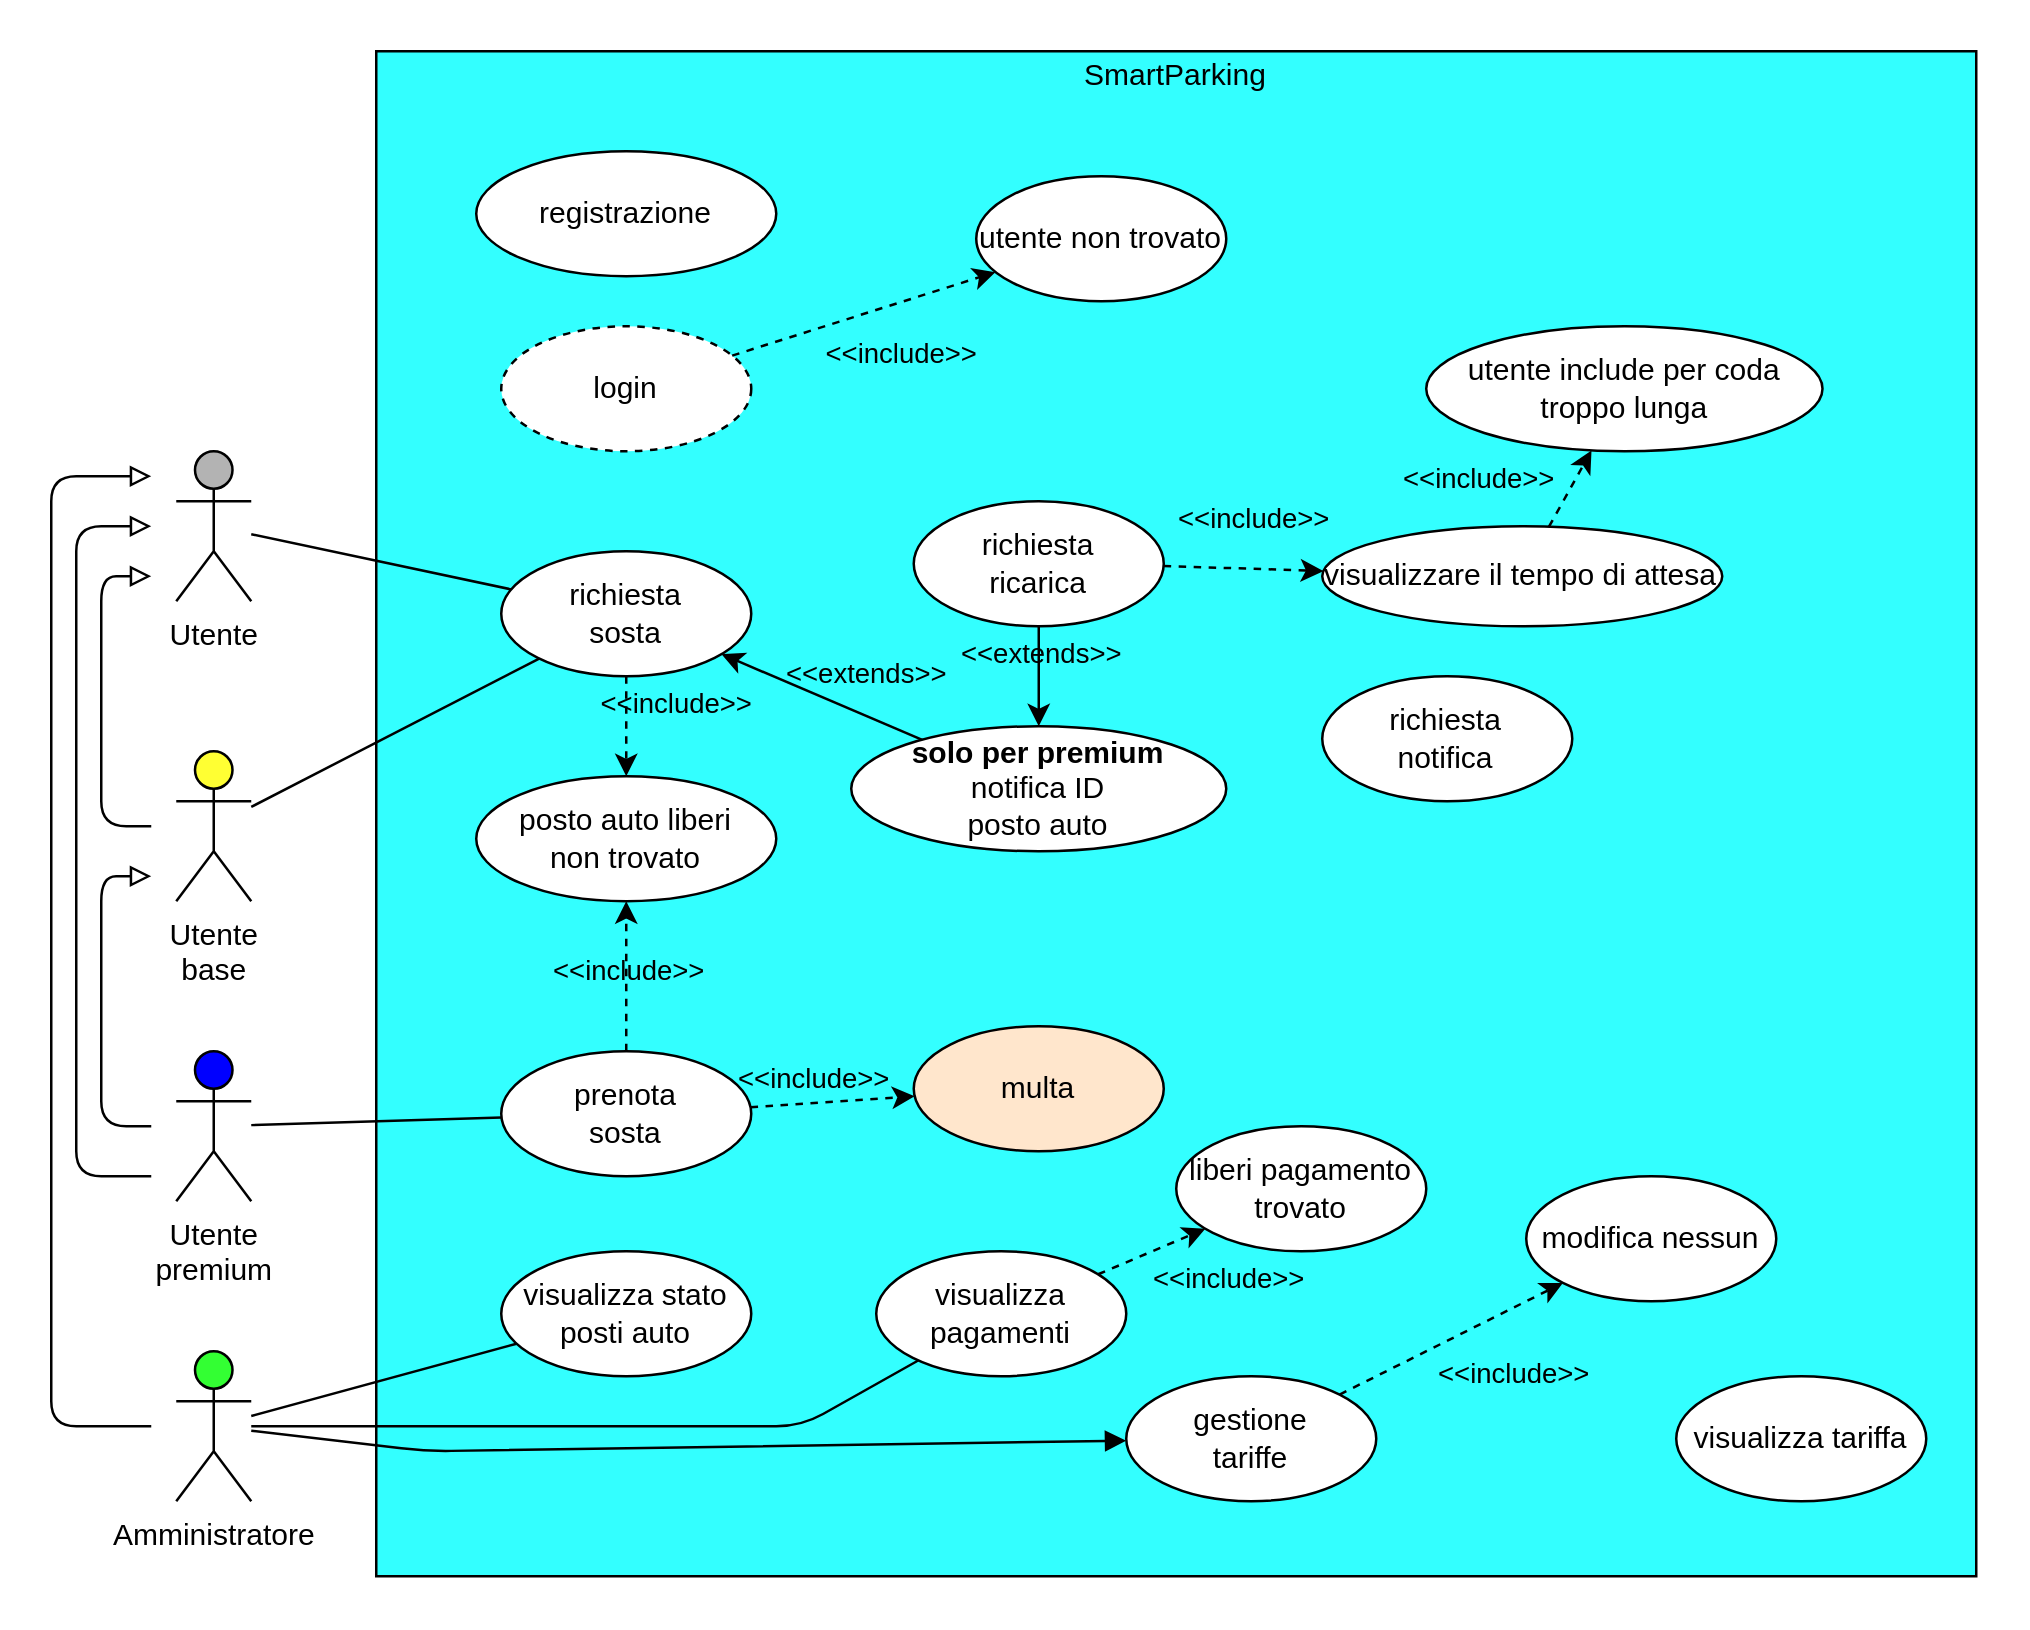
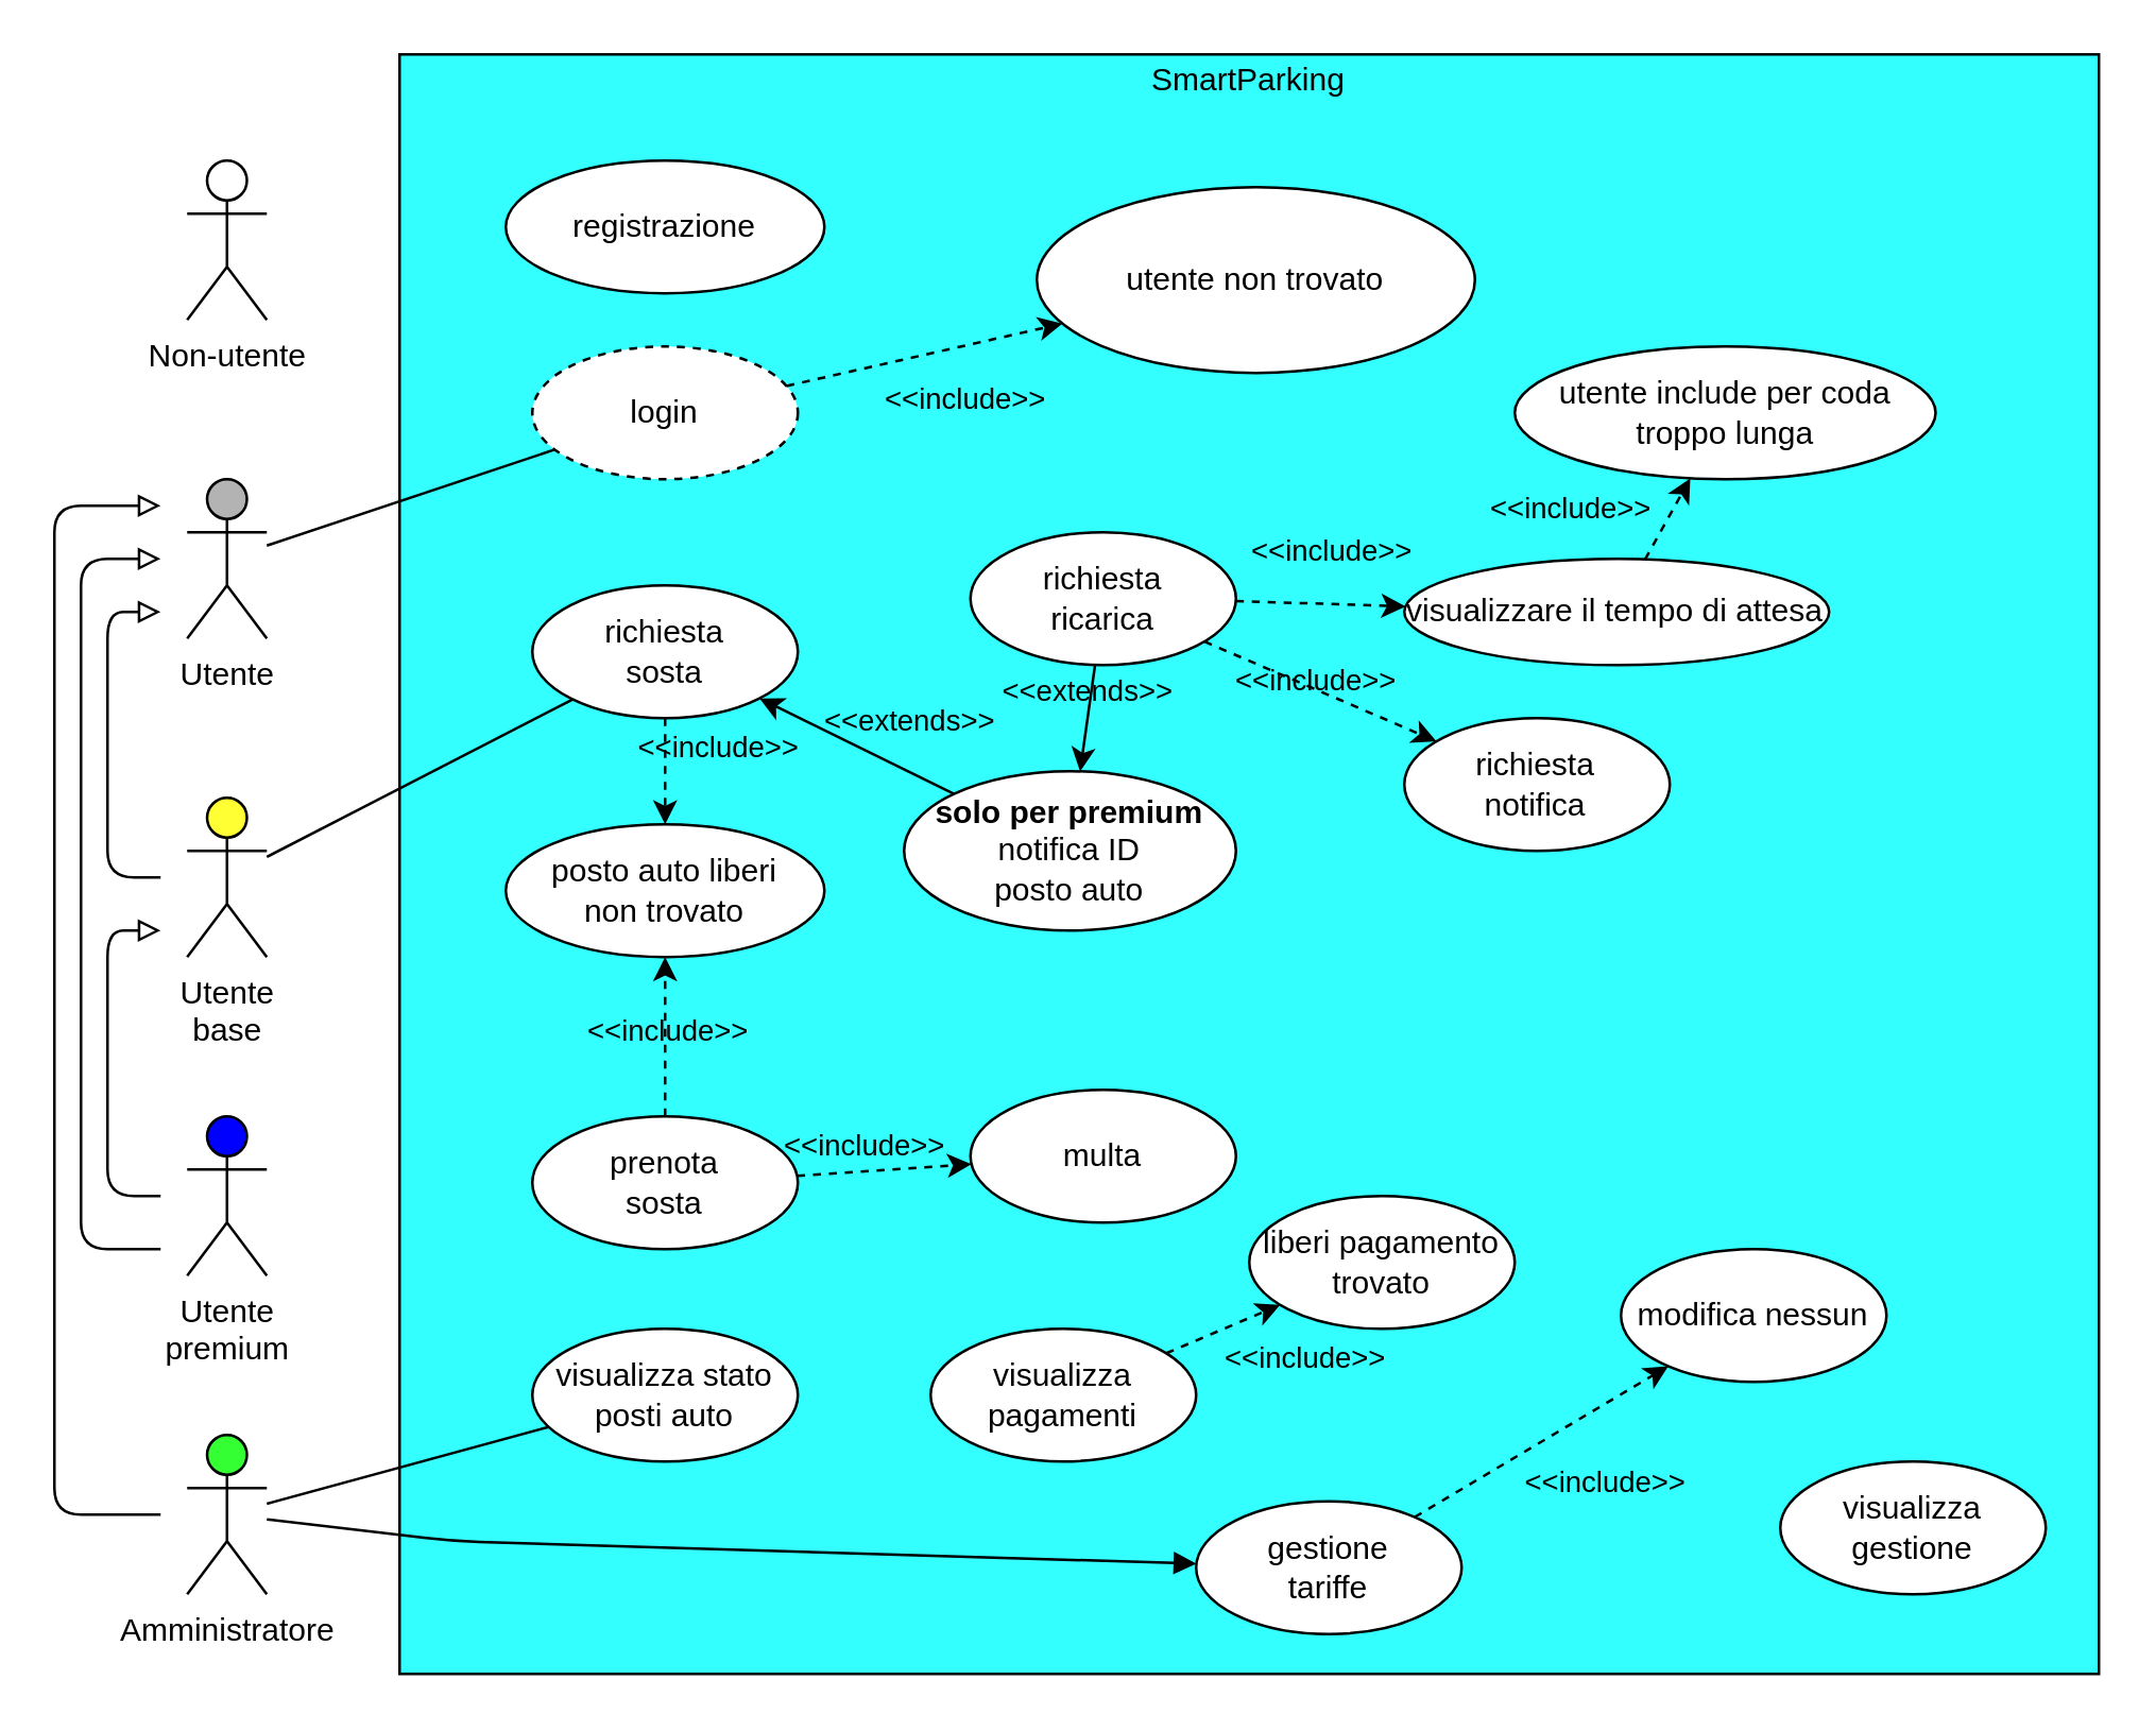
+ <mxCell id="12" value="Non-utente" style="shape=umlActor;verticalLabelPosition=bottom;verticalAlign=top;html=1;outlineConnect=0;fillColor=#FFFFFF;" vertex="1" parent="1"><mxGeometry x="70" y="60" width="30" height="60" as="geometry" /></mxCell>
- <mxCell id="14" value="utente non trovato" style="ellipse;whiteSpace=wrap;html=1;" vertex="1" parent="1"><mxGeometry x="390" y="70" width="100" height="50" as="geometry" /></mxCell>
+ <mxCell id="14" value="utente non trovato" style="ellipse;whiteSpace=wrap;html=1;" vertex="1" parent="1"><mxGeometry x="390" y="70" width="165" height="70" as="geometry" /></mxCell>
- <mxCell id="11" value="" style="endArrow=none;html=1;" edge="1" parent="1" source="3" target="16"><mxGeometry width="50" height="50" relative="1" as="geometry"><mxPoint x="100" y="210" as="sourcePoint" /><mxPoint x="380" y="320" as="targetPoint" /></mxGeometry></mxCell>
+ <mxCell id="11" value="" style="endArrow=none;html=1;" edge="1" parent="1" source="3" target="10"><mxGeometry width="50" height="50" relative="1" as="geometry"><mxPoint x="100" y="210" as="sourcePoint" /><mxPoint x="380" y="320" as="targetPoint" /></mxGeometry></mxCell>
+ <mxCell id="30" value="" style="edgeStyle=none;html=1;dashed=1;" edge="1" parent="1" target="29" source="18"><mxGeometry relative="1" as="geometry"><mxPoint x="450.003" y="351.132" as="sourcePoint" /><mxPoint x="468.4" y="200" as="targetPoint" /></mxGeometry></mxCell>
+ <mxCell id="31" value="&lt;span style=&quot;font-size: 11px;&quot;&gt;&amp;lt;&amp;lt;include&amp;gt;&amp;gt;&lt;/span&gt;" style="edgeLabel;html=1;align=center;verticalAlign=middle;resizable=0;points=[];fontSize=12;fontFamily=Helvetica;fontColor=default;labelBackgroundColor=none;rotation=0;" vertex="1" connectable="0" parent="30"><mxGeometry x="0.344" y="-2" relative="1" as="geometry"><mxPoint x="-17" y="-13" as="offset" /></mxGeometry></mxCell>
- <mxCell id="38" value="&lt;b&gt;solo per premium&lt;/b&gt;&lt;br&gt;notifica ID&lt;br&gt;posto auto" style="ellipse;whiteSpace=wrap;html=1;" vertex="1" parent="1"><mxGeometry x="340" y="290" width="150" height="50" as="geometry" /></mxCell>
+ <mxCell id="38" value="&lt;b&gt;solo per premium&lt;/b&gt;&lt;br&gt;notifica ID&lt;br&gt;posto auto" style="ellipse;whiteSpace=wrap;html=1;" vertex="1" parent="1"><mxGeometry x="340" y="290" width="125" height="60" as="geometry" /></mxCell>
- <mxCell id="24" value="multa" style="ellipse;whiteSpace=wrap;html=1;fillColor=#ffe6cc;" vertex="1" parent="1"><mxGeometry x="365" y="410" width="100" height="50" as="geometry" /></mxCell>
+ <mxCell id="24" value="multa" style="ellipse;whiteSpace=wrap;html=1;" vertex="1" parent="1"><mxGeometry x="365" y="410" width="100" height="50" as="geometry" /></mxCell>
- <mxCell id="20" value="" style="endArrow=none;html=1;" edge="1" parent="1" source="5" target="19"><mxGeometry width="50" height="50" relative="1" as="geometry"><mxPoint x="110" y="340" as="sourcePoint" /><mxPoint x="210" y="340" as="targetPoint" /></mxGeometry></mxCell>
- <mxCell id="51" value="" style="endArrow=none;html=1;" edge="1" parent="1" source="8" target="48"><mxGeometry width="50" height="50" relative="1" as="geometry"><mxPoint x="110" y="575.909" as="sourcePoint" /><mxPoint x="216.105" y="546.971" as="targetPoint" /><Array as="points"><mxPoint x="320" y="570" /></Array></mxGeometry></mxCell>
- <mxCell id="47" value="gestione&lt;br&gt;tariffe" style="ellipse;whiteSpace=wrap;html=1;" vertex="1" parent="1"><mxGeometry x="450" y="550" width="100" height="50" as="geometry" /></mxCell>
+ <mxCell id="47" value="gestione&lt;br&gt;tariffe" style="ellipse;whiteSpace=wrap;html=1;" vertex="1" parent="1"><mxGeometry x="450" y="565" width="100" height="50" as="geometry" /></mxCell>
- <mxCell id="50" value="visualizza tariffa" style="ellipse;whiteSpace=wrap;html=1;" vertex="1" parent="1"><mxGeometry x="670" y="550" width="100" height="50" as="geometry" /></mxCell>
+ <mxCell id="50" value="visualizza gestione" style="ellipse;whiteSpace=wrap;html=1;" vertex="1" parent="1"><mxGeometry x="670" y="550" width="100" height="50" as="geometry" /></mxCell>
